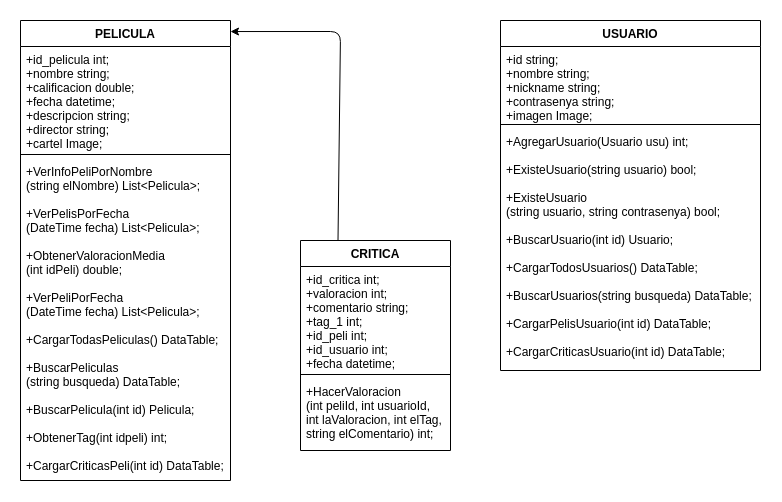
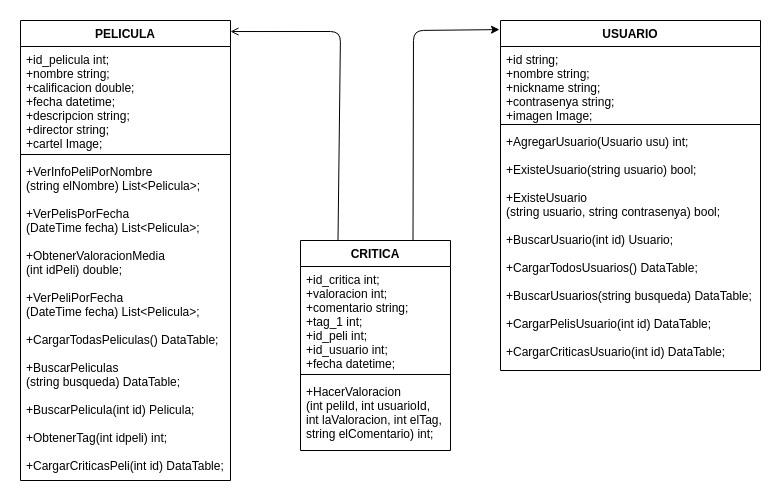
- <mxCell id="15" value="" style="endArrow=classic;html=1;exitX=0.25;exitY=0;exitDx=0;exitDy=0;entryX=1;entryY=0.024;entryDx=0;entryDy=0;entryPerimeter=0;" edge="1" parent="1" source="2" target="6"><mxGeometry width="50" height="50" relative="1" as="geometry"><mxPoint x="350" y="150" as="sourcePoint" /><mxPoint x="400" y="100" as="targetPoint" /><Array as="points"><mxPoint x="340" y="31" /></Array></mxGeometry></mxCell>
+ <mxCell id="15" value="" style="endArrow=open;html=1;exitX=0.25;exitY=0;exitDx=0;exitDy=0;entryX=1;entryY=0.024;entryDx=0;entryDy=0;entryPerimeter=0;" edge="1" parent="1" source="2" target="6"><mxGeometry width="50" height="50" relative="1" as="geometry"><mxPoint x="350" y="150" as="sourcePoint" /><mxPoint x="400" y="100" as="targetPoint" /><Array as="points"><mxPoint x="340" y="31" /></Array></mxGeometry></mxCell>
+ <mxCell id="14" value="" style="endArrow=classic;html=1;exitX=0.75;exitY=0;exitDx=0;exitDy=0;entryX=-0.004;entryY=0.026;entryDx=0;entryDy=0;entryPerimeter=0;" edge="1" parent="1" source="2" target="10"><mxGeometry width="50" height="50" relative="1" as="geometry"><mxPoint x="360" y="200" as="sourcePoint" /><mxPoint x="410" y="150" as="targetPoint" /><Array as="points"><mxPoint x="413" y="30" /></Array></mxGeometry></mxCell>
